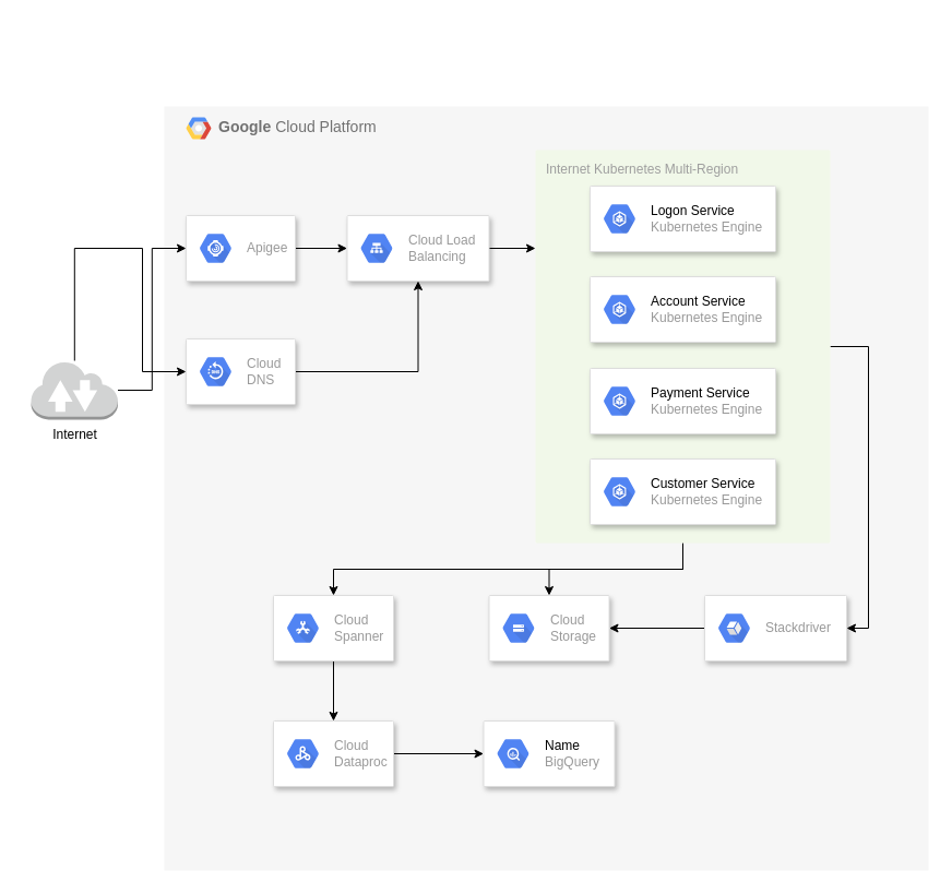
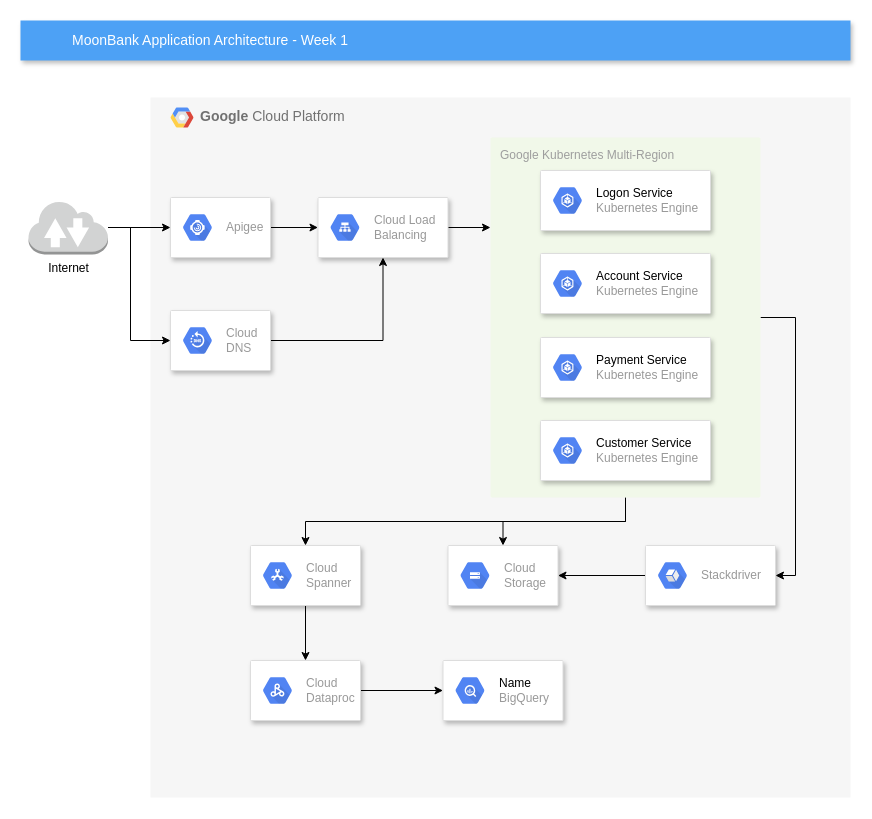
+ <mxCell id="21" value="MoonBank Application Architecture - Week 1" style="fillColor=#4DA1F5;strokeColor=none;shadow=1;gradientColor=none;fontSize=14;align=left;spacingLeft=50;fontColor=#ffffff;html=1;" parent="1" vertex="1"><mxGeometry x="20" y="20" width="830" height="40" as="geometry" /></mxCell>
- <mxCell id="7" value="Internet Kubernetes Multi-Region" style="points=[[0,0,0],[0.25,0,0],[0.5,0,0],[0.75,0,0],[1,0,0],[1,0.25,0],[1,0.5,0],[1,0.75,0],[1,1,0],[0.75,1,0],[0.5,1,0],[0.25,1,0],[0,1,0],[0,0.75,0],[0,0.5,0],[0,0.25,0]];rounded=1;absoluteArcSize=1;arcSize=2;html=1;strokeColor=none;gradientColor=none;shadow=0;dashed=0;fontSize=12;fontColor=#9E9E9E;align=left;verticalAlign=top;spacing=10;spacingTop=-4;fillColor=#F1F8E9;" vertex="1" parent="2"><mxGeometry x="340" y="40" width="270" height="360" as="geometry" /></mxCell>
+ <mxCell id="7" value="Google Kubernetes Multi-Region" style="points=[[0,0,0],[0.25,0,0],[0.5,0,0],[0.75,0,0],[1,0,0],[1,0.25,0],[1,0.5,0],[1,0.75,0],[1,1,0],[0.75,1,0],[0.5,1,0],[0.25,1,0],[0,1,0],[0,0.75,0],[0,0.5,0],[0,0.25,0]];rounded=1;absoluteArcSize=1;arcSize=2;html=1;strokeColor=none;gradientColor=none;shadow=0;dashed=0;fontSize=12;fontColor=#9E9E9E;align=left;verticalAlign=top;spacing=10;spacingTop=-4;fillColor=#F1F8E9;" vertex="1" parent="2"><mxGeometry x="340" y="40" width="270" height="360" as="geometry" /></mxCell>
- <mxCell id="24" value="Internet" style="outlineConnect=0;dashed=0;verticalLabelPosition=bottom;verticalAlign=top;align=center;html=1;shape=mxgraph.aws3.internet_2;fillColor=#D2D3D3;gradientColor=none;" vertex="1" parent="1"><mxGeometry x="28" y="330" width="79.5" height="54" as="geometry" /></mxCell>
+ <mxCell id="24" value="Internet" style="outlineConnect=0;dashed=0;verticalLabelPosition=bottom;verticalAlign=top;align=center;html=1;shape=mxgraph.aws3.internet_2;fillColor=#D2D3D3;gradientColor=none;" vertex="1" parent="1"><mxGeometry x="28" y="200" width="79.5" height="54" as="geometry" /></mxCell>
